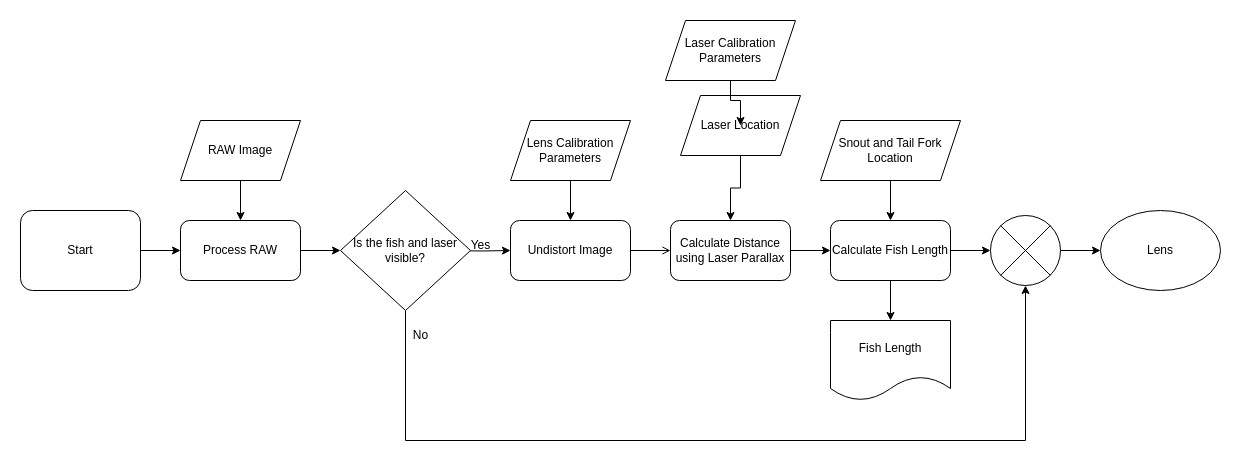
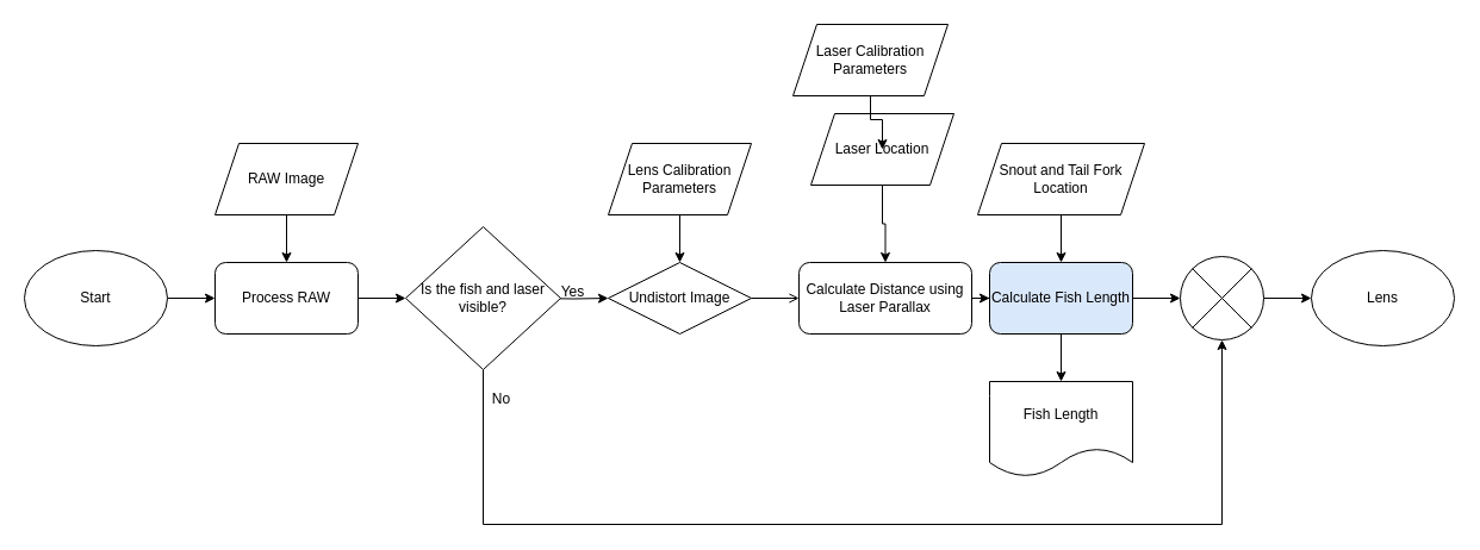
- <mxCell id="9" value="Start" style="whiteSpace=wrap;html=1;rounded=1;" vertex="1" parent="1"><mxGeometry x="20" y="210" width="120" height="80" as="geometry" /></mxCell>
+ <mxCell id="9" value="Start" style="ellipse;whiteSpace=wrap;html=1;" vertex="1" parent="1"><mxGeometry x="20" y="210" width="120" height="80" as="geometry" /></mxCell>
- <mxCell id="11" value="Undistort Image" style="rounded=1;whiteSpace=wrap;html=1;" vertex="1" parent="1"><mxGeometry x="510" y="220" width="120" height="60" as="geometry" /></mxCell>
+ <mxCell id="11" value="Undistort Image" style="rhombus;whiteSpace=wrap;html=1;" vertex="1" parent="1"><mxGeometry x="510" y="220" width="120" height="60" as="geometry" /></mxCell>
- <mxCell id="15" value="Calculate Distance using Laser Parallax" style="rounded=1;whiteSpace=wrap;html=1;" vertex="1" parent="1"><mxGeometry x="670" y="220" width="120" height="60" as="geometry" /></mxCell>
+ <mxCell id="15" value="Calculate Distance using Laser Parallax" style="rounded=1;whiteSpace=wrap;html=1;" vertex="1" parent="1"><mxGeometry x="670" y="220" width="145" height="60" as="geometry" /></mxCell>
- <mxCell id="25" value="Calculate Fish Length" style="rounded=1;whiteSpace=wrap;html=1;" vertex="1" parent="1"><mxGeometry x="830" y="220" width="120" height="60" as="geometry" /></mxCell>
+ <mxCell id="25" value="Calculate Fish Length" style="rounded=1;whiteSpace=wrap;html=1;fillColor=#dae8fc;" vertex="1" parent="1"><mxGeometry x="830" y="220" width="120" height="60" as="geometry" /></mxCell>
